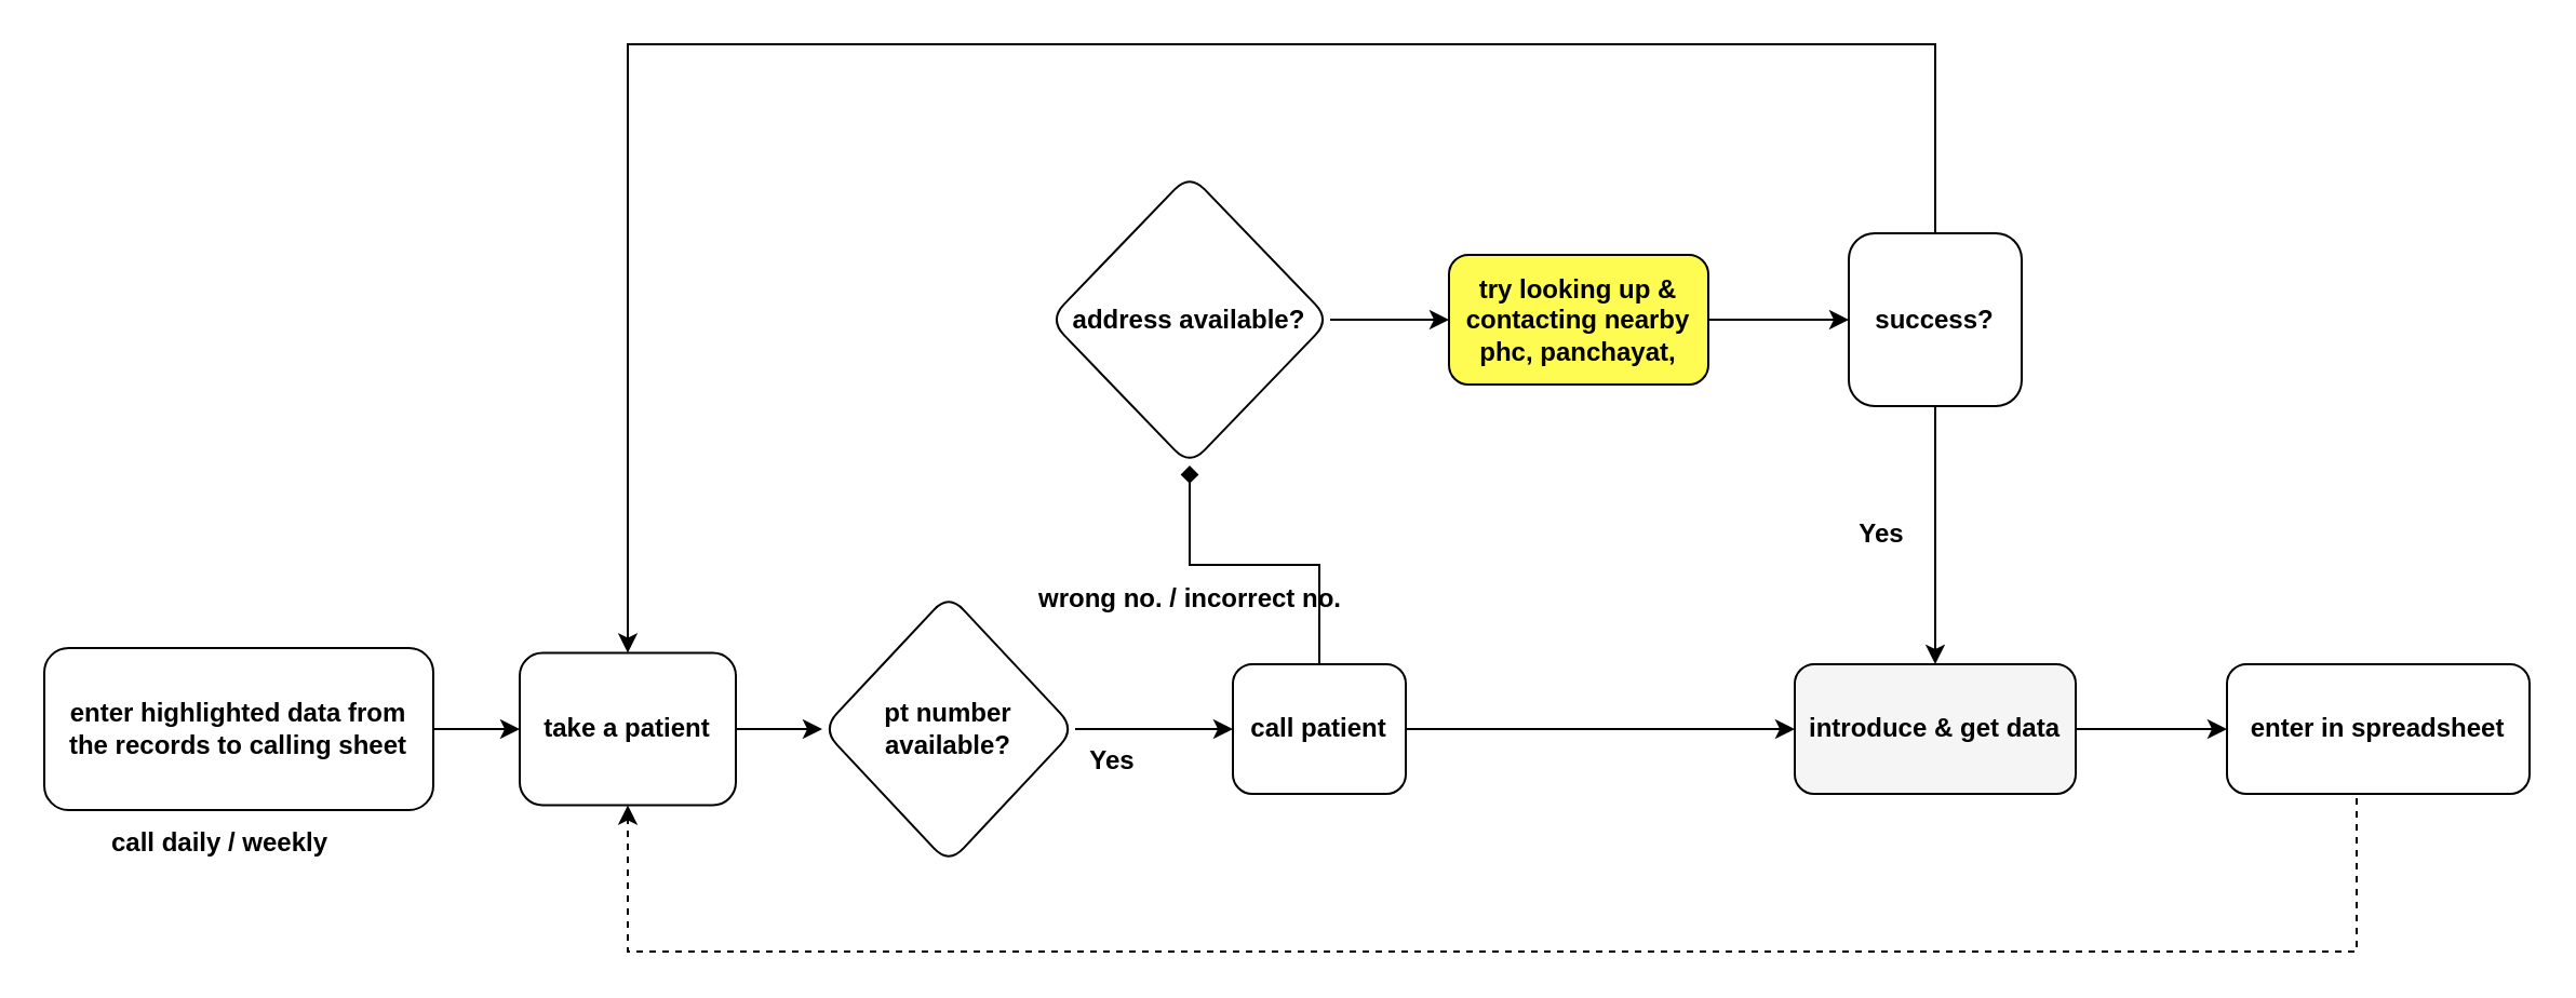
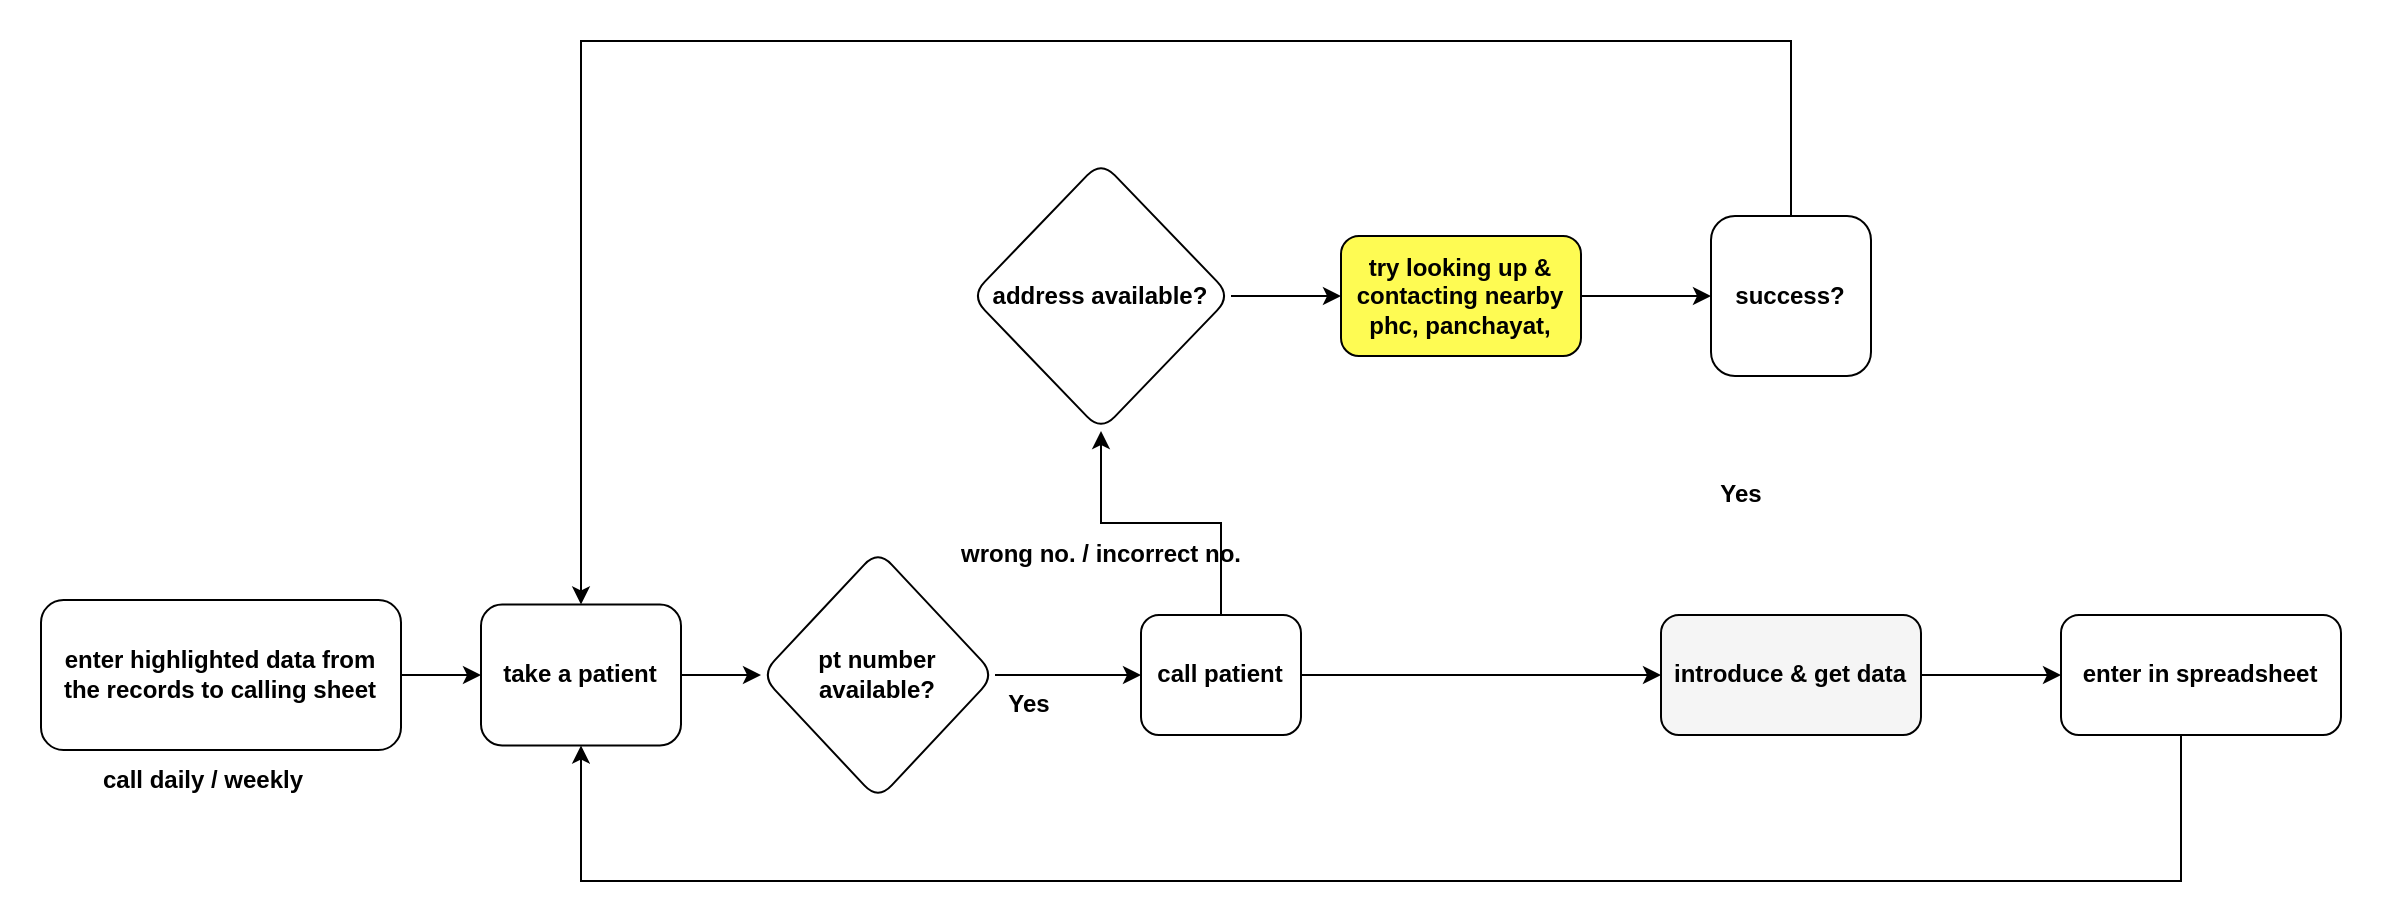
- <mxCell id="5" value="" style="edgeStyle=orthogonalEdgeStyle;rounded=0;orthogonalLoop=1;jettySize=auto;html=1;fontStyle=1;endArrow=diamond;" edge="1" parent="1" source="6" target="17"><mxGeometry relative="1" as="geometry" /></mxCell>
+ <mxCell id="5" value="" style="edgeStyle=orthogonalEdgeStyle;rounded=0;orthogonalLoop=1;jettySize=auto;html=1;fontStyle=1" edge="1" parent="1" source="6" target="17"><mxGeometry relative="1" as="geometry" /></mxCell>
- <mxCell id="20" value="" style="edgeStyle=orthogonalEdgeStyle;rounded=0;orthogonalLoop=1;jettySize=auto;html=1;fontStyle=1" edge="1" parent="1" source="22" target="15"><mxGeometry relative="1" as="geometry" /></mxCell>
- <mxCell id="26" style="edgeStyle=orthogonalEdgeStyle;rounded=0;orthogonalLoop=1;jettySize=auto;html=1;exitX=0.5;exitY=1;exitDx=0;exitDy=0;entryX=0.5;entryY=1;entryDx=0;entryDy=0;fontStyle=1;dashed=1;" edge="1" parent="1" source="27" target="25"><mxGeometry relative="1" as="geometry"><Array as="points"><mxPoint x="1090" y="440" /><mxPoint x="290" y="440" /></Array></mxGeometry></mxCell>
+ <mxCell id="26" style="edgeStyle=orthogonalEdgeStyle;rounded=0;orthogonalLoop=1;jettySize=auto;html=1;exitX=0.5;exitY=1;exitDx=0;exitDy=0;entryX=0.5;entryY=1;entryDx=0;entryDy=0;fontStyle=1" edge="1" parent="1" source="27" target="25"><mxGeometry relative="1" as="geometry"><Array as="points"><mxPoint x="1090" y="440" /><mxPoint x="290" y="440" /></Array></mxGeometry></mxCell>
